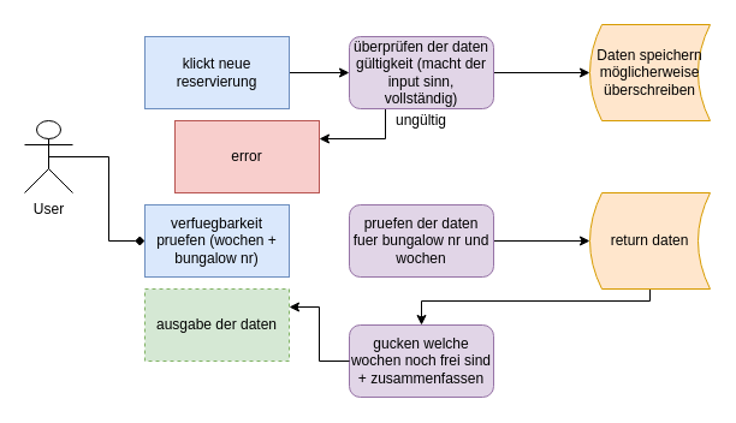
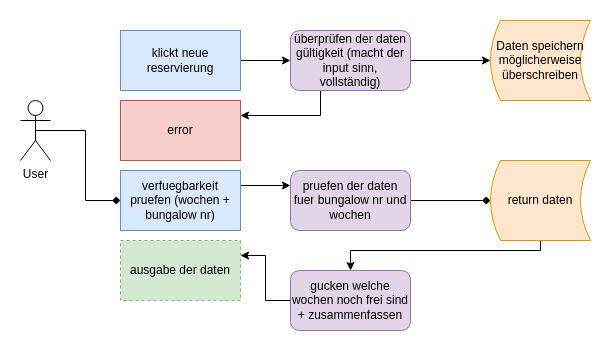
- <mxCell id="11" value="ungültig" style="text;html=1;strokeColor=none;fillColor=none;align=center;verticalAlign=middle;whiteSpace=wrap;rounded=0;" parent="1" vertex="1"><mxGeometry x="330" y="90" width="40" height="20" as="geometry" /></mxCell>
- <mxCell id="3" value="User" style="shape=umlActor;verticalLabelPosition=bottom;labelBackgroundColor=#ffffff;verticalAlign=top;html=1;outlineConnect=0;" parent="1" vertex="1"><mxGeometry x="20" y="100" width="40" height="60" as="geometry" /></mxCell>
+ <mxCell id="3" value="User" style="shape=umlActor;verticalLabelPosition=bottom;labelBackgroundColor=#ffffff;verticalAlign=top;html=1;outlineConnect=0;" parent="1" vertex="1"><mxGeometry x="20" y="100" width="30" height="60" as="geometry" /></mxCell>
- <mxCell id="10" value="error" style="rounded=0;whiteSpace=wrap;html=1;fillColor=#f8cecc;strokeColor=#b85450;" parent="1" vertex="1"><mxGeometry x="145" y="100" width="120" height="60" as="geometry" /></mxCell>
+ <mxCell id="10" value="error" style="rounded=0;whiteSpace=wrap;html=1;fillColor=#f8cecc;strokeColor=#b85450;" parent="1" vertex="1"><mxGeometry x="120" y="100" width="120" height="60" as="geometry" /></mxCell>
+ <mxCell id="12" style="edgeStyle=orthogonalEdgeStyle;rounded=0;orthogonalLoop=1;jettySize=auto;html=1;exitX=1;exitY=0.25;exitDx=0;exitDy=0;entryX=0;entryY=0.25;entryDx=0;entryDy=0;" parent="1" source="13" target="17" edge="1"><mxGeometry relative="1" as="geometry" /></mxCell>
- <mxCell id="16" style="edgeStyle=orthogonalEdgeStyle;rounded=0;orthogonalLoop=1;jettySize=auto;html=1;exitX=1;exitY=0.5;exitDx=0;exitDy=0;" parent="1" source="17" target="19" edge="1"><mxGeometry relative="1" as="geometry" /></mxCell>
+ <mxCell id="16" style="edgeStyle=orthogonalEdgeStyle;rounded=0;orthogonalLoop=1;jettySize=auto;html=1;exitX=1;exitY=0.5;exitDx=0;exitDy=0;endArrow=diamond;" parent="1" source="17" target="19" edge="1"><mxGeometry relative="1" as="geometry" /></mxCell>
